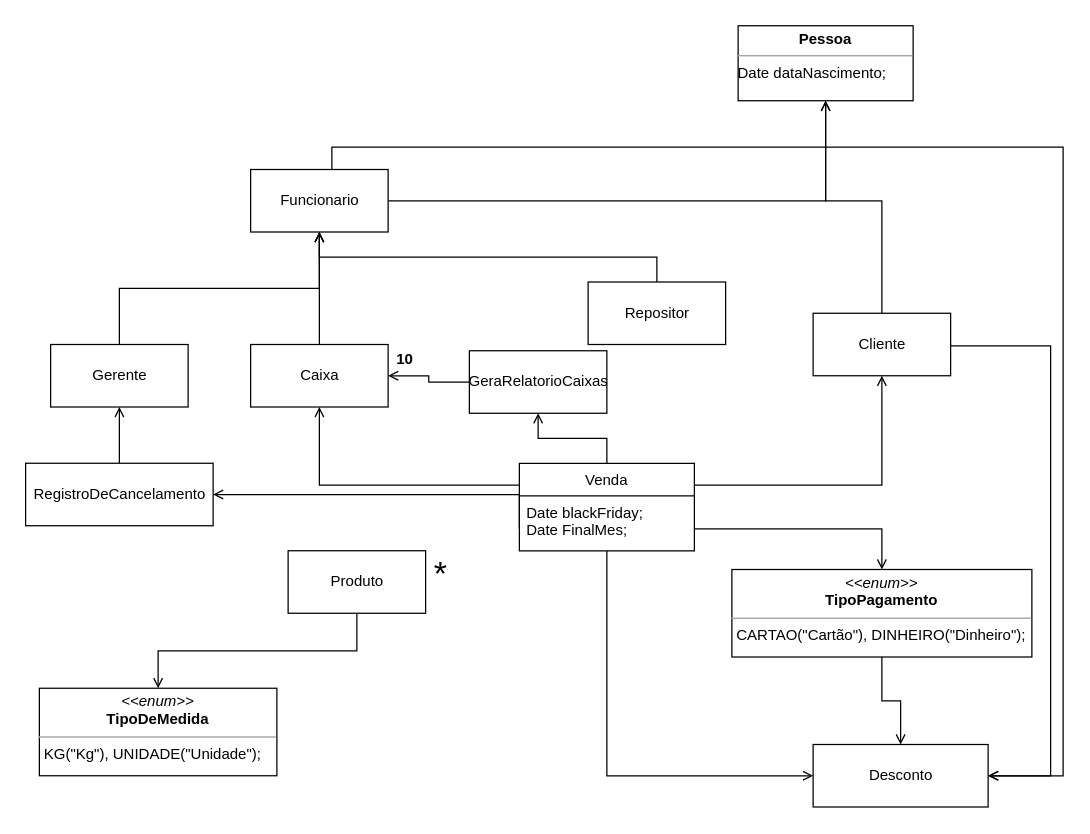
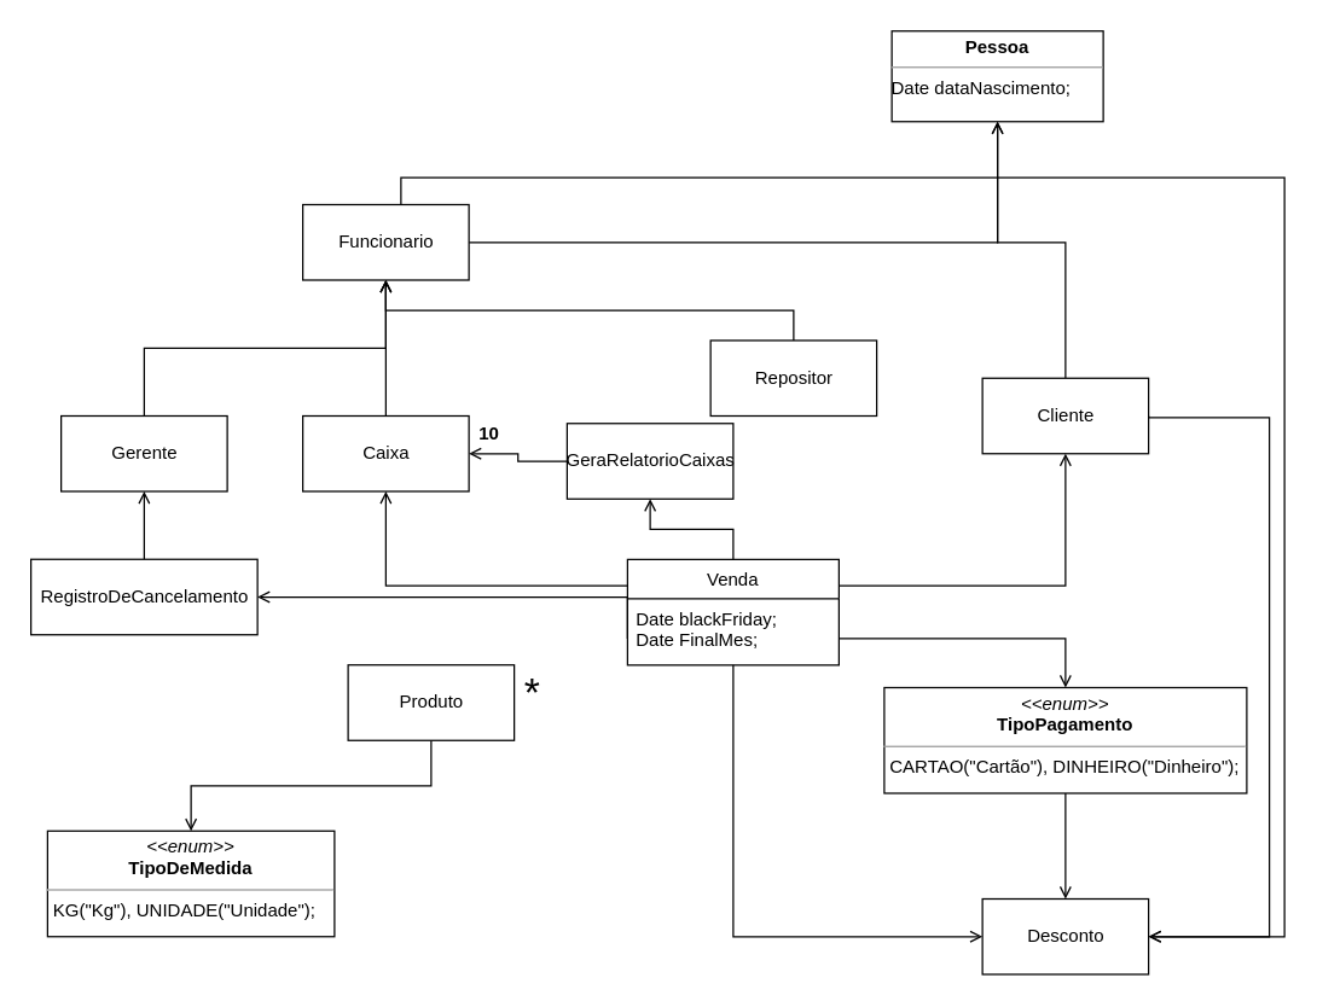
- <mxCell id="21" value="Desconto" style="html=1;labelBackgroundColor=none;" vertex="1" parent="1"><mxGeometry x="650" y="595" width="140" height="50" as="geometry" /></mxCell>
+ <mxCell id="21" value="Desconto" style="html=1;labelBackgroundColor=none;" vertex="1" parent="1"><mxGeometry x="650" y="595" width="110" height="50" as="geometry" /></mxCell>
